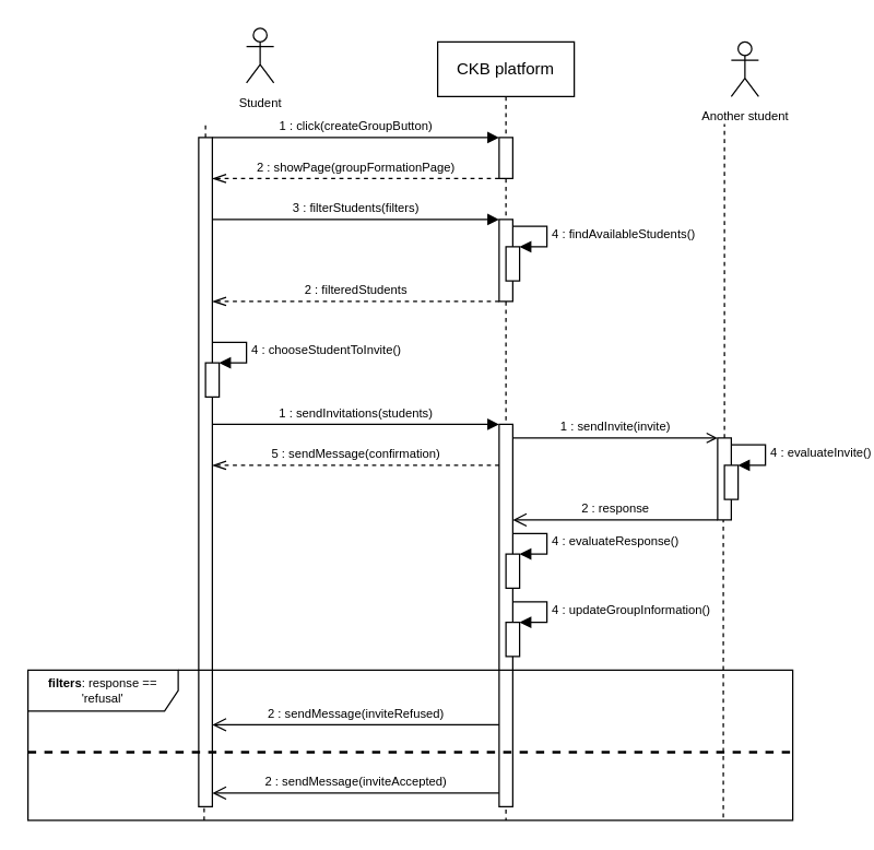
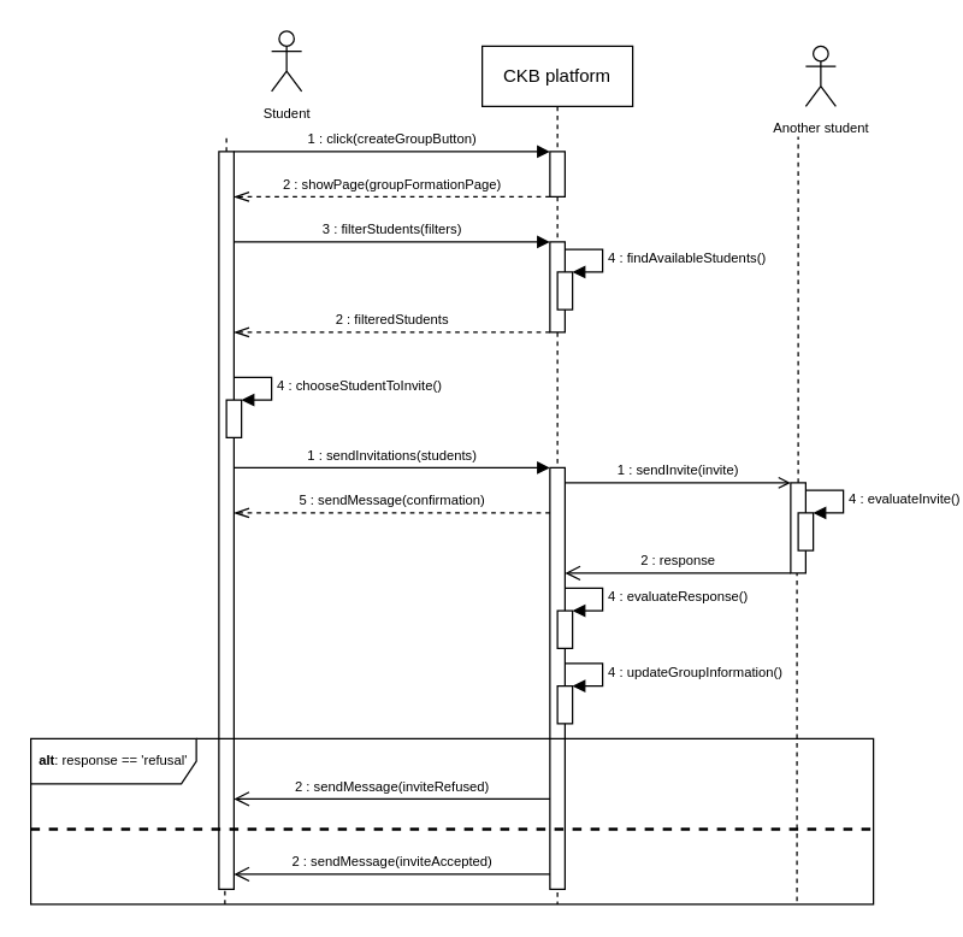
- <mxCell id="31" value="&lt;p style=&quot;line-height: 120%; font-size: 9px;&quot;&gt;&lt;font style=&quot;font-size: 9px;&quot;&gt;&lt;b&gt;filters&lt;/b&gt;: response == 'refusal'&lt;/font&gt;&lt;/p&gt;" style="shape=umlFrame;whiteSpace=wrap;html=1;pointerEvents=0;width=110;height=30;verticalAlign=middle;horizontal=1;labelPosition=center;verticalLabelPosition=middle;align=center;" vertex="1" parent="1"><mxGeometry x="20" y="490" width="560" height="110" as="geometry" /></mxCell>
+ <mxCell id="31" value="&lt;p style=&quot;line-height: 120%; font-size: 9px;&quot;&gt;&lt;font style=&quot;font-size: 9px;&quot;&gt;&lt;b&gt;alt&lt;/b&gt;: response == 'refusal'&lt;/font&gt;&lt;/p&gt;" style="shape=umlFrame;whiteSpace=wrap;html=1;pointerEvents=0;width=110;height=30;verticalAlign=middle;horizontal=1;labelPosition=center;verticalLabelPosition=middle;align=center;" vertex="1" parent="1"><mxGeometry x="20" y="490" width="560" height="110" as="geometry" /></mxCell>
